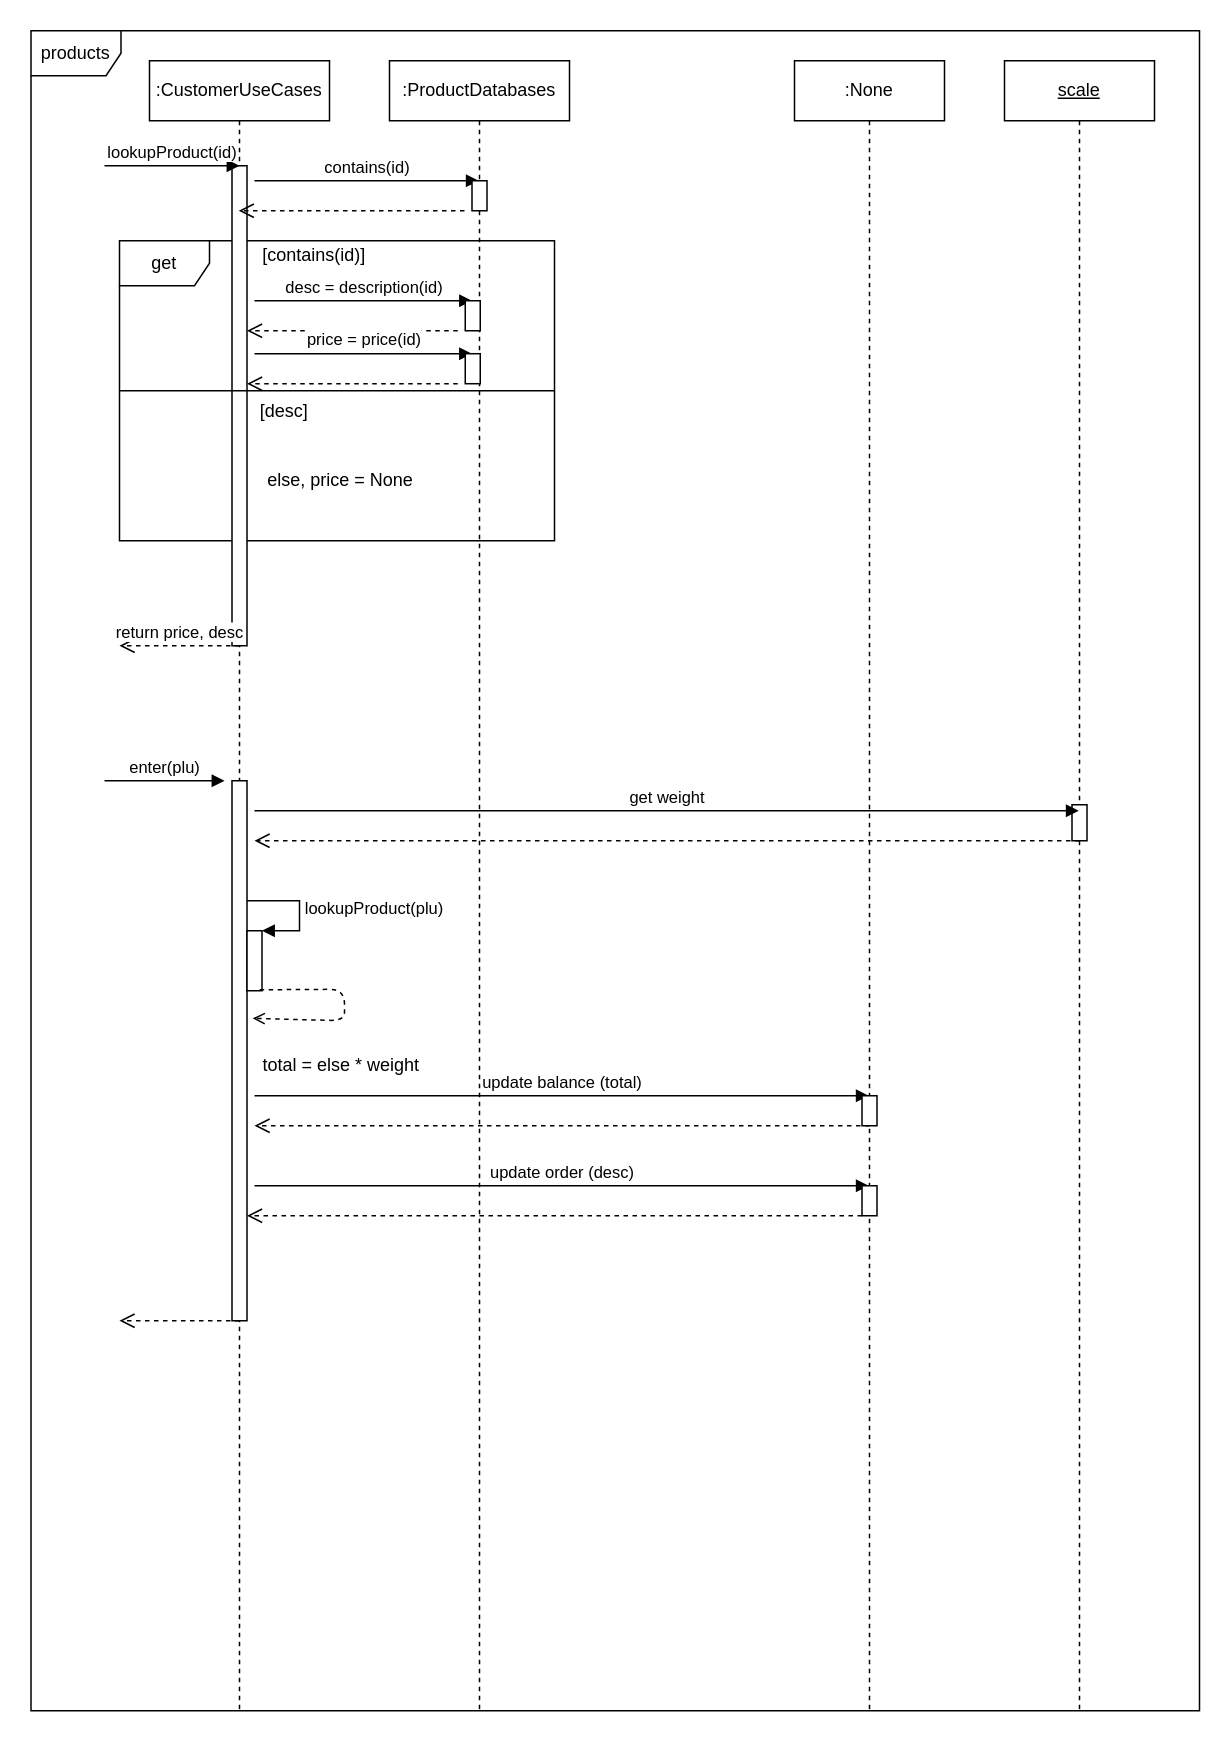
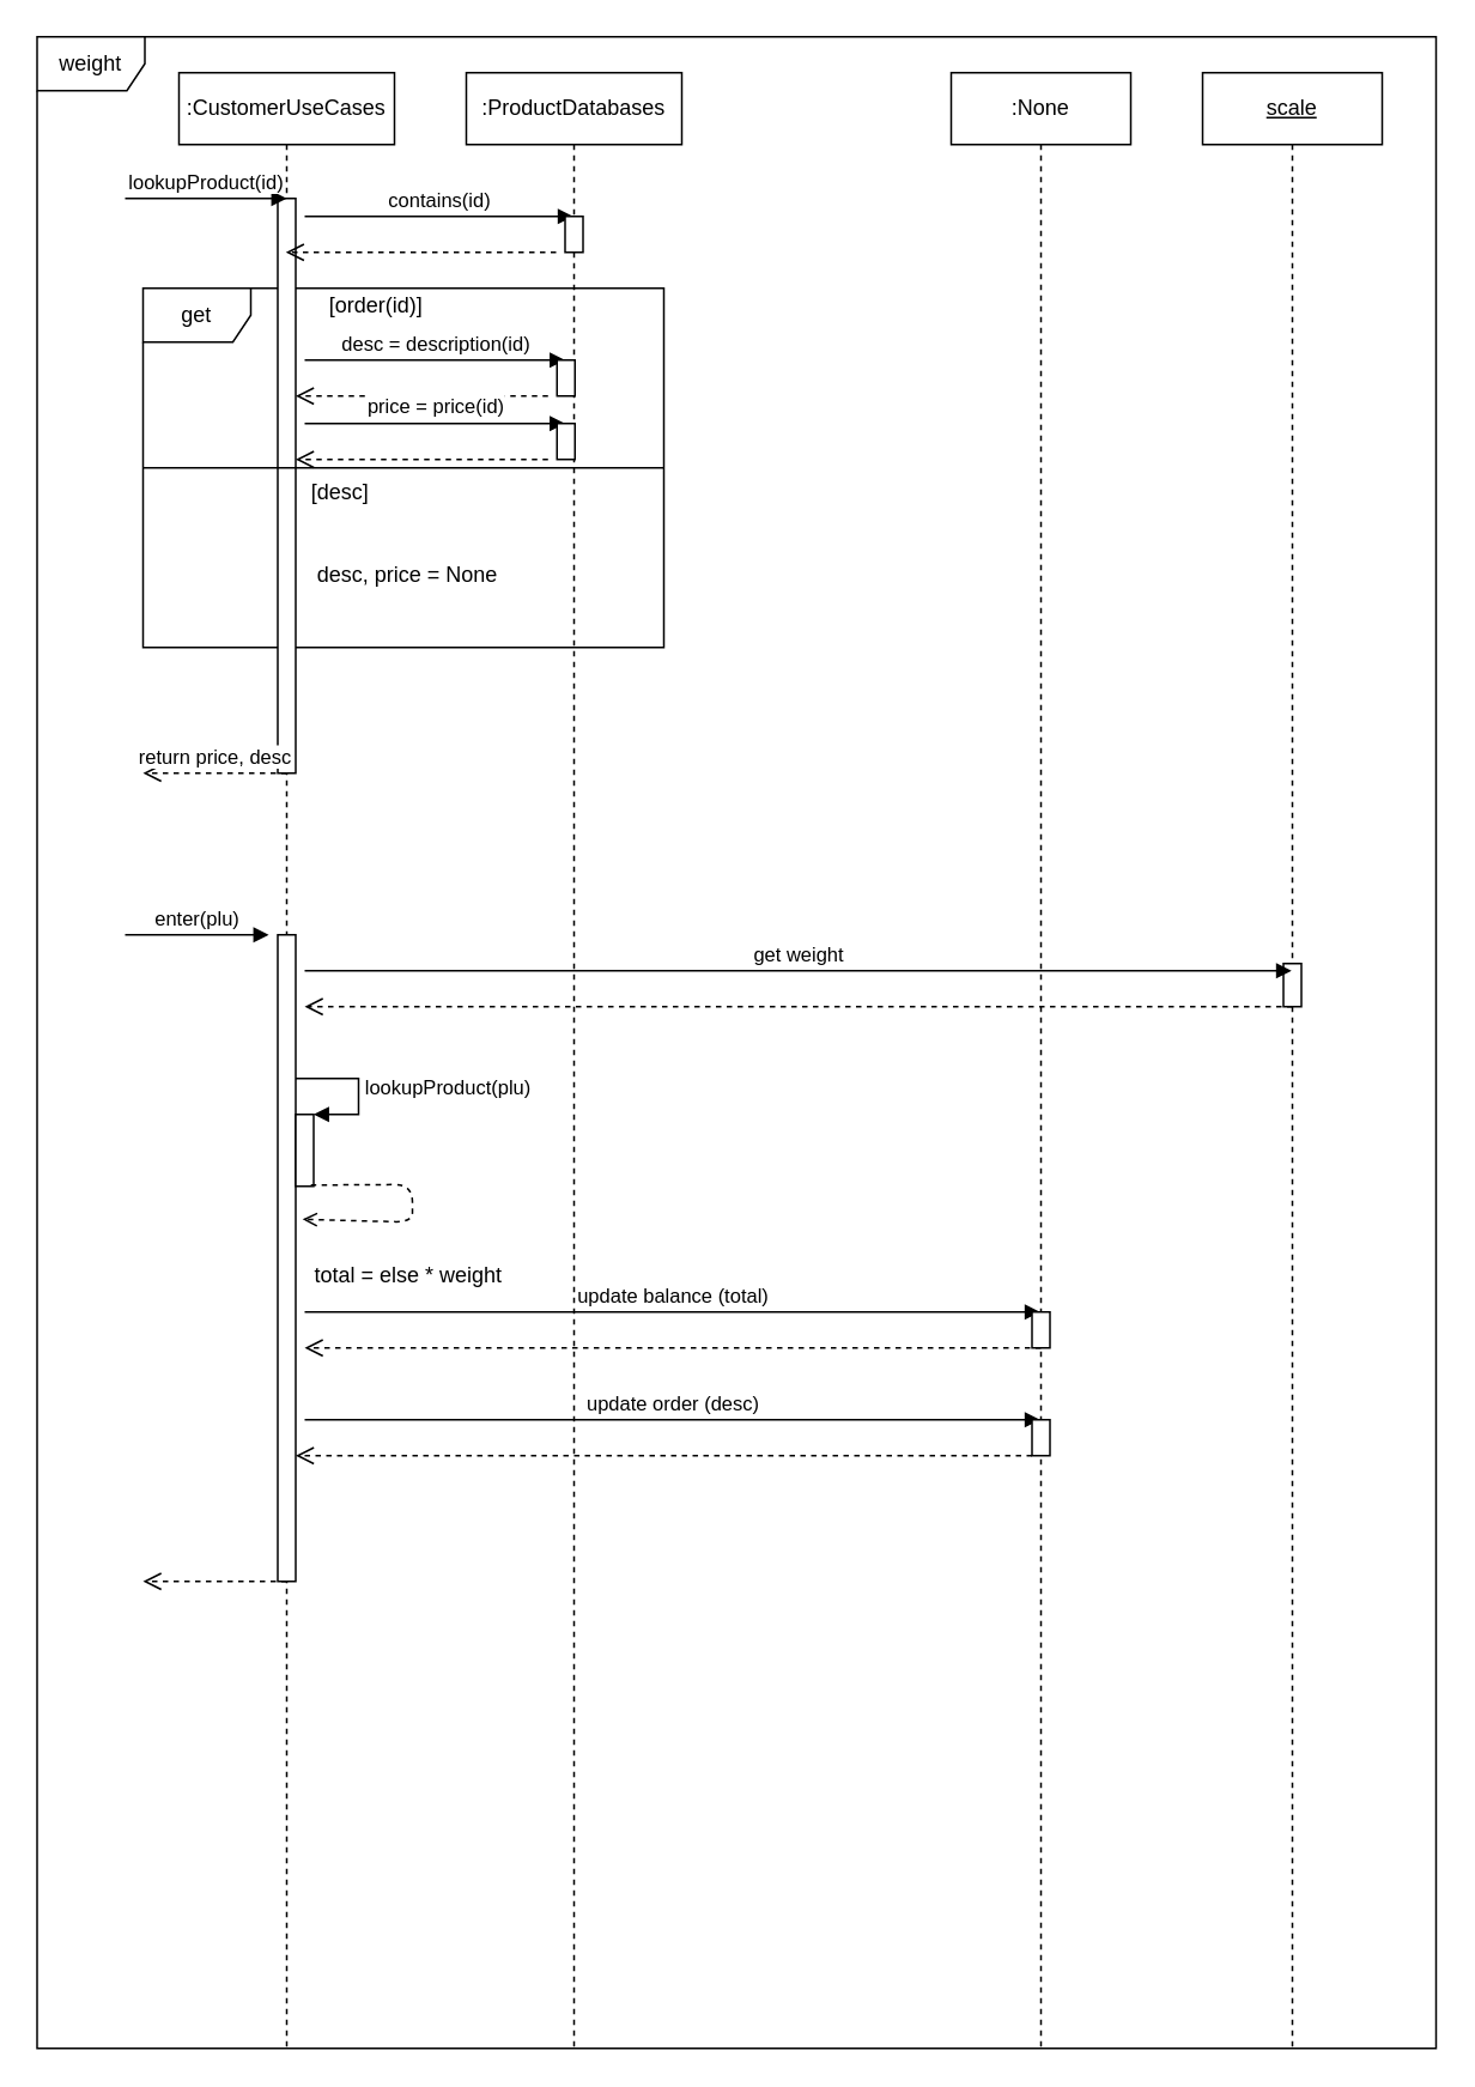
- <mxCell id="2" value="products" style="shape=umlFrame;whiteSpace=wrap;html=1;" vertex="1" parent="1"><mxGeometry x="20" y="20" width="779" height="1120" as="geometry" /></mxCell>
+ <mxCell id="2" value="weight" style="shape=umlFrame;whiteSpace=wrap;html=1;" vertex="1" parent="1"><mxGeometry x="20" y="20" width="779" height="1120" as="geometry" /></mxCell>
- <mxCell id="23" value="[contains(id)]" style="text;html=1;strokeColor=none;fillColor=none;align=center;verticalAlign=middle;whiteSpace=wrap;rounded=0;" vertex="1" parent="1"><mxGeometry x="189" y="160" width="40" height="20" as="geometry" /></mxCell>
+ <mxCell id="23" value="[order(id)]" style="text;html=1;strokeColor=none;fillColor=none;align=center;verticalAlign=middle;whiteSpace=wrap;rounded=0;" vertex="1" parent="1"><mxGeometry x="189" y="160" width="40" height="20" as="geometry" /></mxCell>
- <mxCell id="26" value="else, price = None" style="text;html=1;strokeColor=none;fillColor=none;align=center;verticalAlign=middle;whiteSpace=wrap;rounded=0;" vertex="1" parent="1"><mxGeometry x="164" y="310" width="125" height="20" as="geometry" /></mxCell>
+ <mxCell id="26" value="desc, price = None" style="text;html=1;strokeColor=none;fillColor=none;align=center;verticalAlign=middle;whiteSpace=wrap;rounded=0;" vertex="1" parent="1"><mxGeometry x="164" y="310" width="125" height="20" as="geometry" /></mxCell>
